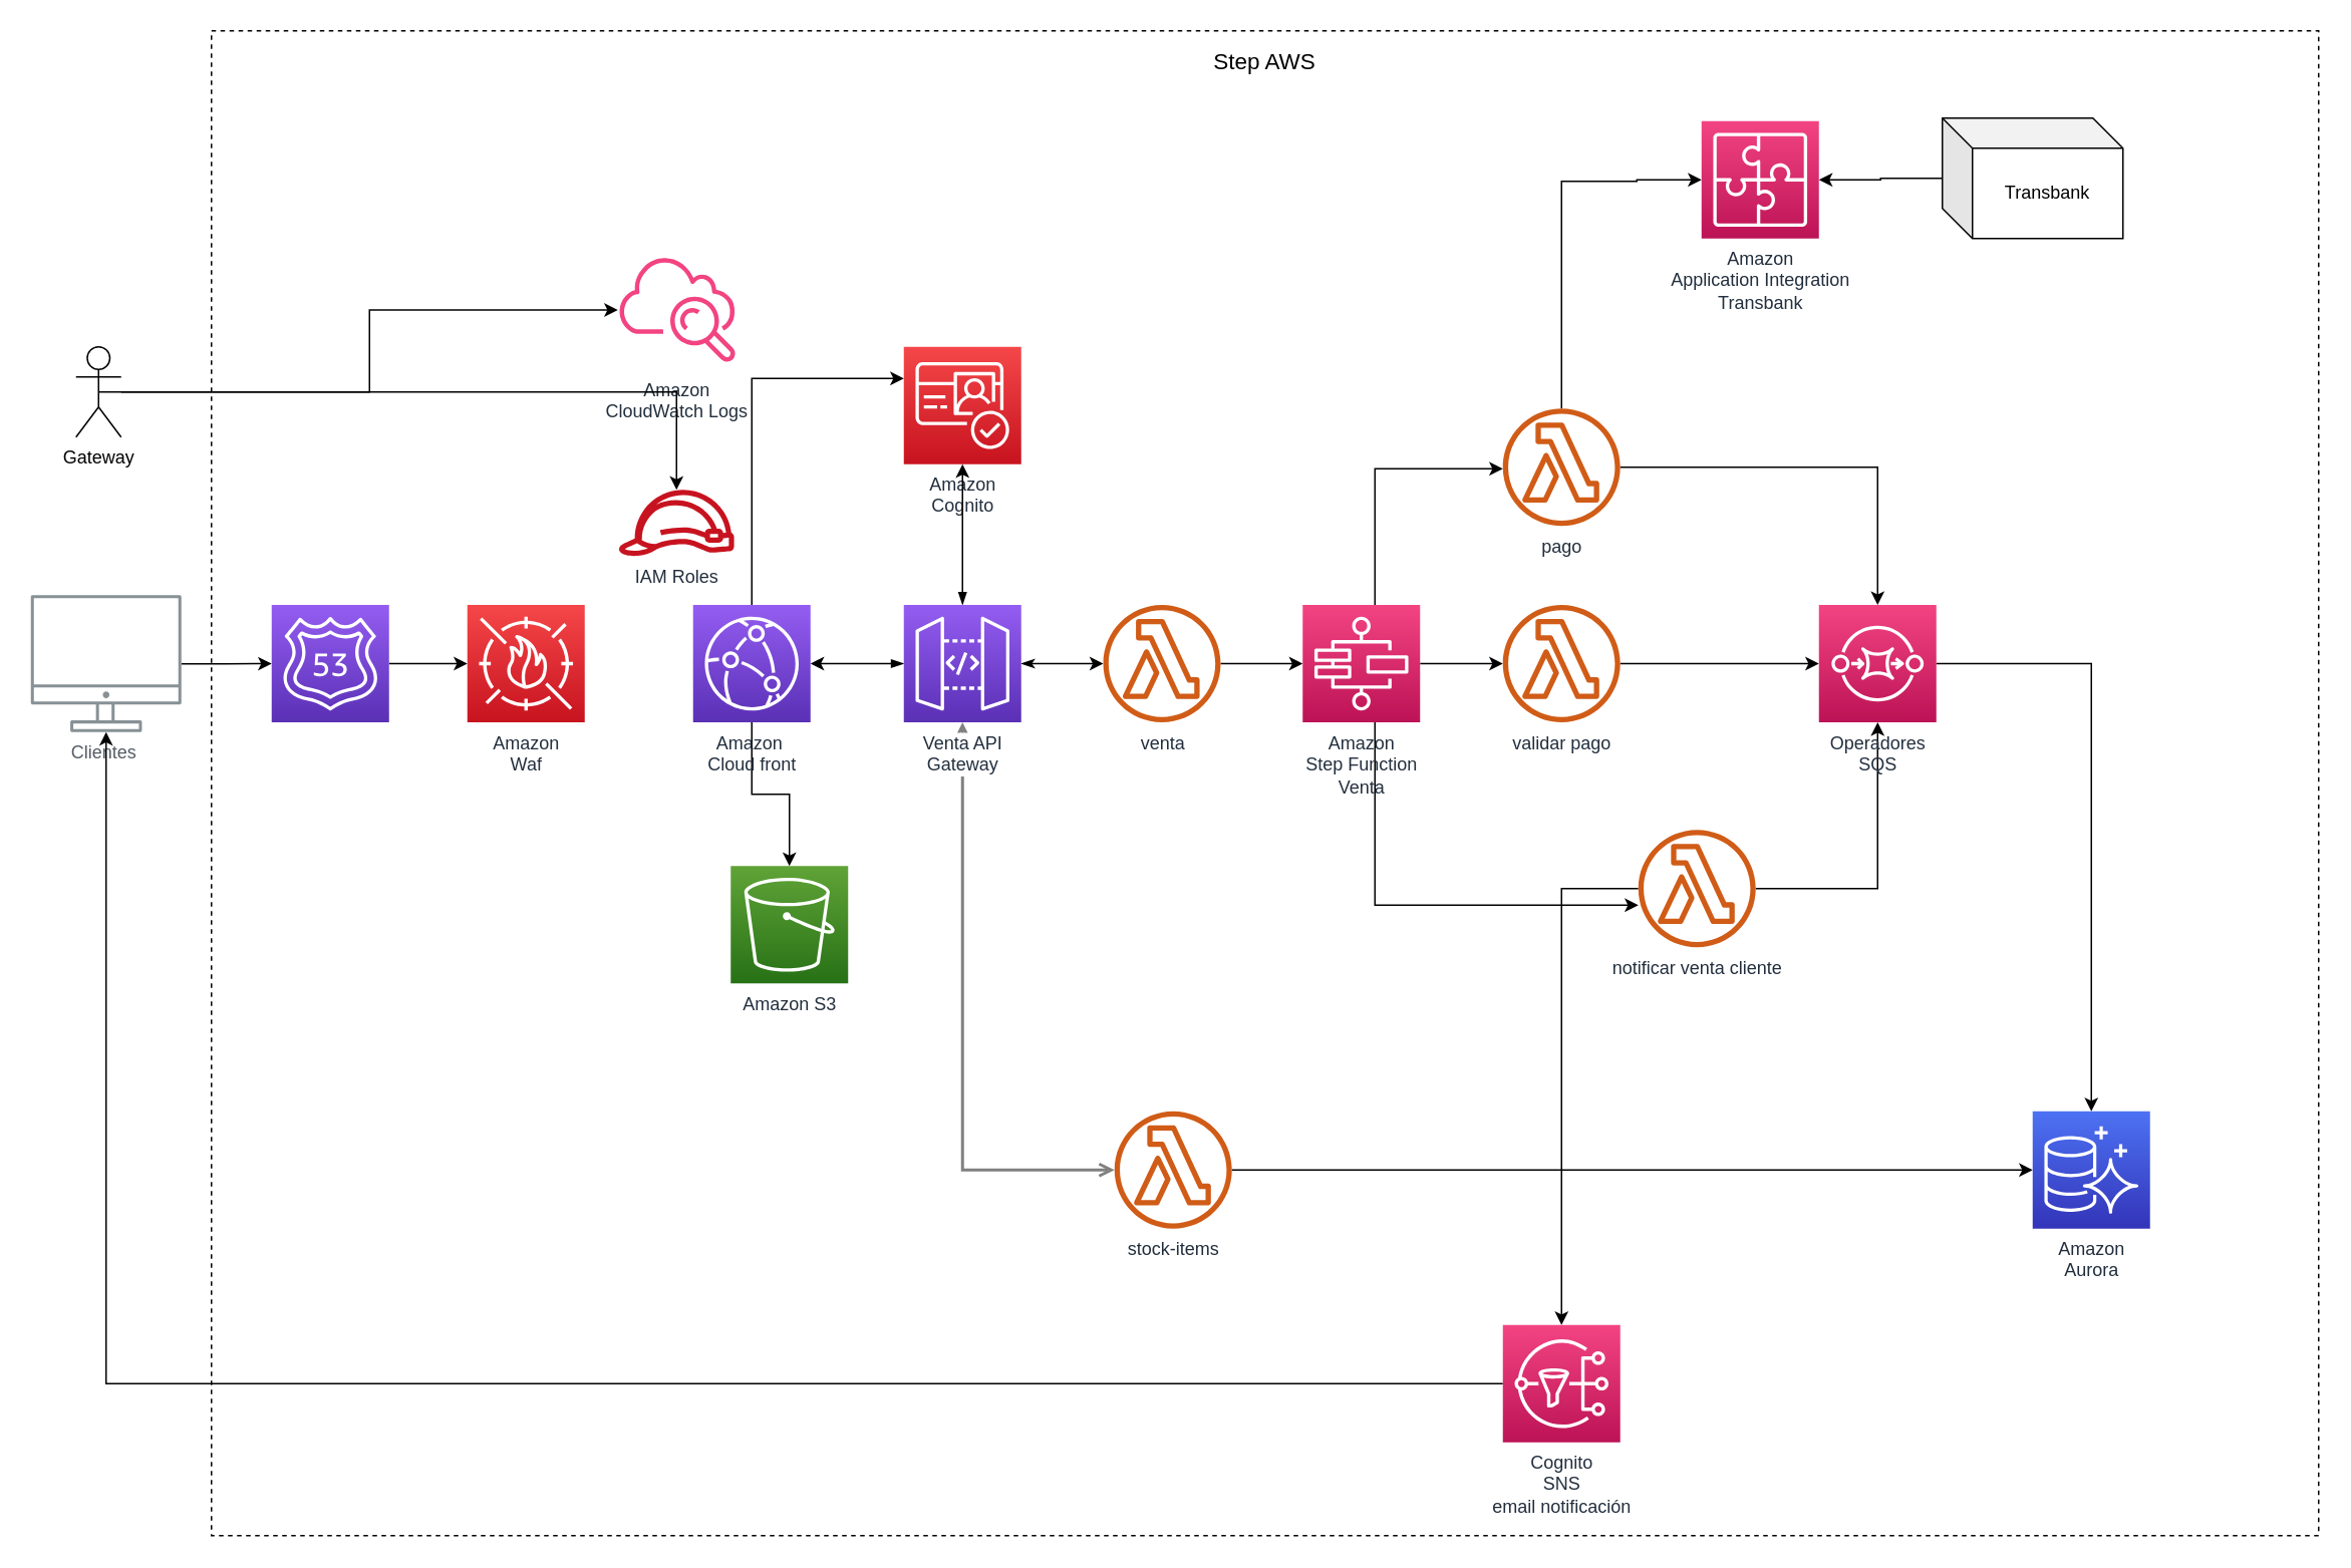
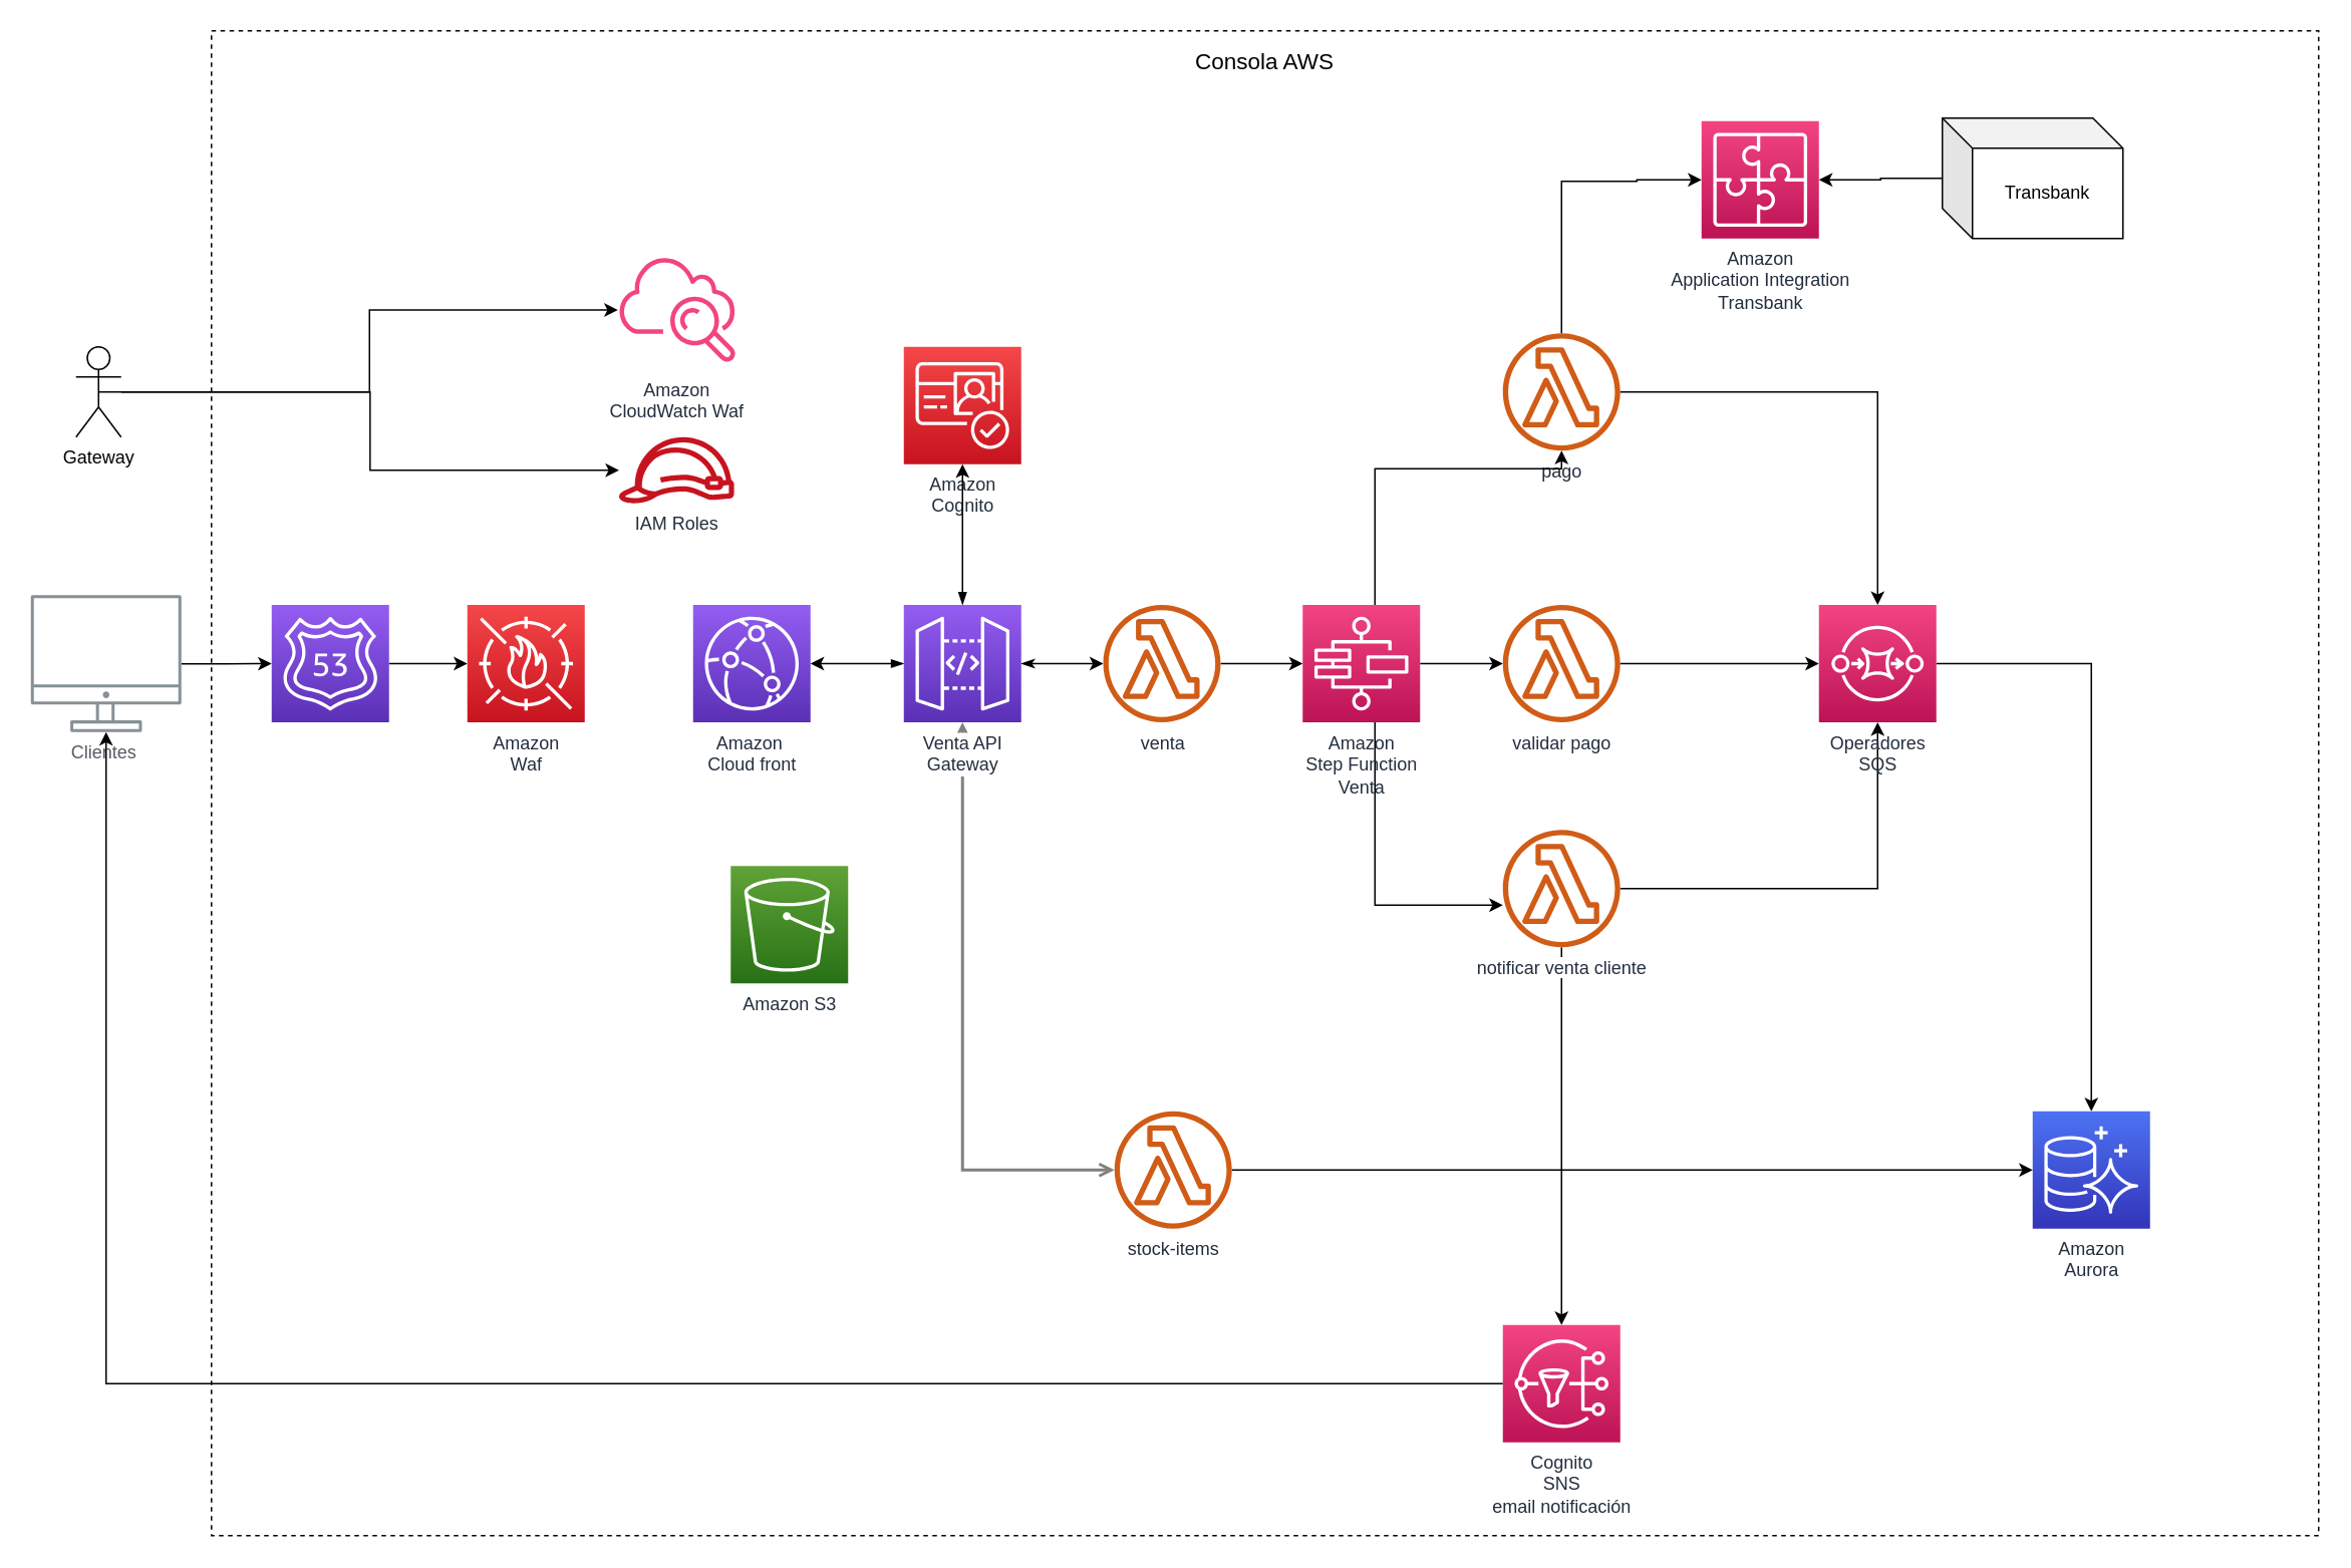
- <mxCell id="47" value="&lt;font style=&quot;font-size: 15px&quot;&gt;Step AWS&lt;/font&gt;" style="text;html=1;strokeColor=none;fillColor=none;align=center;verticalAlign=middle;whiteSpace=wrap;rounded=0;dashed=1;" vertex="1" parent="1"><mxGeometry x="787" y="30" width="106" height="20" as="geometry" /></mxCell>
+ <mxCell id="47" value="&lt;font style=&quot;font-size: 15px&quot;&gt;Consola AWS&lt;/font&gt;" style="text;html=1;strokeColor=none;fillColor=none;align=center;verticalAlign=middle;whiteSpace=wrap;rounded=0;dashed=1;" vertex="1" parent="1"><mxGeometry x="787" y="30" width="106" height="20" as="geometry" /></mxCell>
- <mxCell id="14" value="Amazon&lt;br&gt;CloudWatch Logs&lt;br&gt;" style="outlineConnect=0;fontColor=#232F3E;gradientColor=none;gradientDirection=north;fillColor=#F34482;strokeColor=none;dashed=0;verticalLabelPosition=bottom;verticalAlign=top;align=center;html=1;fontSize=12;fontStyle=0;aspect=fixed;shape=mxgraph.aws4.cloudwatch;labelBackgroundColor=#ffffff;" parent="1" vertex="1"><mxGeometry x="410" y="166.52" width="78" height="78" as="geometry" /></mxCell>
+ <mxCell id="14" value="Amazon&lt;br&gt;CloudWatch Waf&lt;br&gt;" style="outlineConnect=0;fontColor=#232F3E;gradientColor=none;gradientDirection=north;fillColor=#F34482;strokeColor=none;dashed=0;verticalLabelPosition=bottom;verticalAlign=top;align=center;html=1;fontSize=12;fontStyle=0;aspect=fixed;shape=mxgraph.aws4.cloudwatch;labelBackgroundColor=#ffffff;" parent="1" vertex="1"><mxGeometry x="410" y="166.52" width="78" height="78" as="geometry" /></mxCell>
- <mxCell id="41" style="edgeStyle=orthogonalEdgeStyle;rounded=0;orthogonalLoop=1;jettySize=auto;html=1;" edge="1" parent="1" source="42" target="6"><mxGeometry relative="1" as="geometry"><Array as="points"><mxPoint x="499" y="251" /></Array></mxGeometry></mxCell>
- <mxCell id="19" value="pago" style="outlineConnect=0;fontColor=#232F3E;gradientColor=none;fillColor=#D05C17;strokeColor=none;dashed=0;verticalLabelPosition=bottom;verticalAlign=top;align=center;html=1;fontSize=12;fontStyle=0;aspect=fixed;pointerEvents=1;shape=mxgraph.aws4.lambda_function;labelBackgroundColor=#ffffff;" vertex="1" parent="1"><mxGeometry x="998" y="271" width="78" height="78" as="geometry" /></mxCell>
+ <mxCell id="19" value="pago" style="outlineConnect=0;fontColor=#232F3E;gradientColor=none;fillColor=#D05C17;strokeColor=none;dashed=0;verticalLabelPosition=bottom;verticalAlign=top;align=center;html=1;fontSize=12;fontStyle=0;aspect=fixed;pointerEvents=1;shape=mxgraph.aws4.lambda_function;labelBackgroundColor=#ffffff;" vertex="1" parent="1"><mxGeometry x="998" y="221" width="78" height="78" as="geometry" /></mxCell>
- <mxCell id="13" value="IAM Roles" style="outlineConnect=0;fontColor=#232F3E;gradientColor=none;fillColor=#C7131F;strokeColor=none;dashed=0;verticalLabelPosition=bottom;verticalAlign=top;align=center;html=1;fontSize=12;fontStyle=0;aspect=fixed;pointerEvents=1;shape=mxgraph.aws4.role;labelBackgroundColor=#ffffff;" parent="1" vertex="1"><mxGeometry x="410" y="325" width="78" height="44" as="geometry" /></mxCell>
+ <mxCell id="13" value="IAM Roles" style="outlineConnect=0;fontColor=#232F3E;gradientColor=none;fillColor=#C7131F;strokeColor=none;dashed=0;verticalLabelPosition=bottom;verticalAlign=top;align=center;html=1;fontSize=12;fontStyle=0;aspect=fixed;pointerEvents=1;shape=mxgraph.aws4.role;labelBackgroundColor=#ffffff;" parent="1" vertex="1"><mxGeometry x="410" y="290" width="78" height="44" as="geometry" /></mxCell>
- <mxCell id="40" style="edgeStyle=orthogonalEdgeStyle;rounded=0;orthogonalLoop=1;jettySize=auto;html=1;" edge="1" parent="1" source="42" target="45"><mxGeometry relative="1" as="geometry" /></mxCell>
- <mxCell id="32" value="notificar venta cliente" style="outlineConnect=0;fontColor=#232F3E;gradientColor=none;fillColor=#D05C17;strokeColor=none;dashed=0;verticalLabelPosition=bottom;verticalAlign=top;align=center;html=1;fontSize=12;fontStyle=0;aspect=fixed;pointerEvents=1;shape=mxgraph.aws4.lambda_function;labelBackgroundColor=#ffffff;" vertex="1" parent="1"><mxGeometry x="1088" y="551" width="78" height="78" as="geometry" /></mxCell>
+ <mxCell id="32" value="notificar venta cliente" style="outlineConnect=0;fontColor=#232F3E;gradientColor=none;fillColor=#D05C17;strokeColor=none;dashed=0;verticalLabelPosition=bottom;verticalAlign=top;align=center;html=1;fontSize=12;fontStyle=0;aspect=fixed;pointerEvents=1;shape=mxgraph.aws4.lambda_function;labelBackgroundColor=#ffffff;" vertex="1" parent="1"><mxGeometry x="998" y="551" width="78" height="78" as="geometry" /></mxCell>
